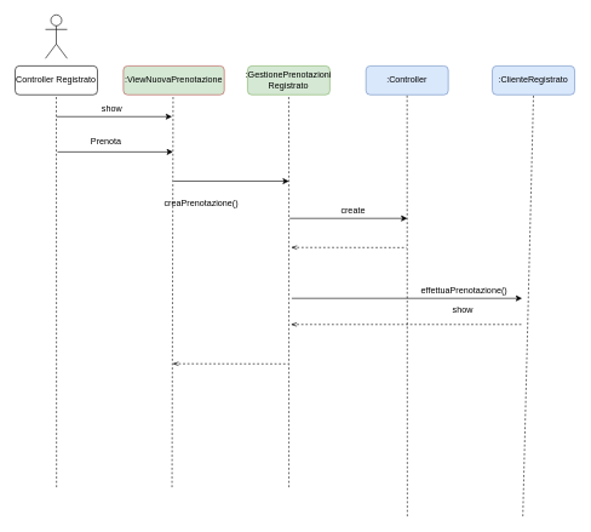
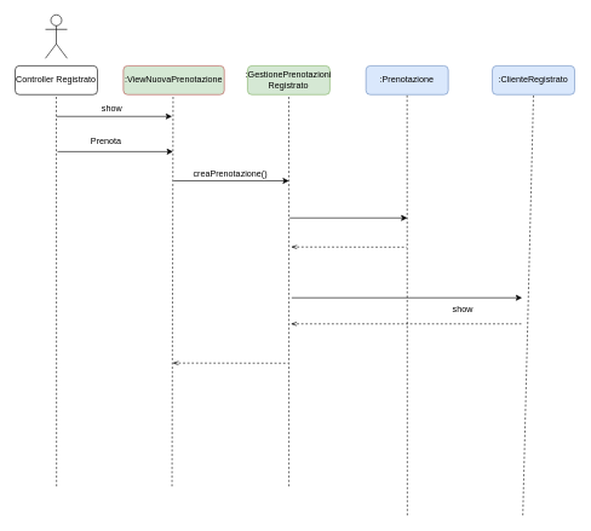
- <mxCell id="13" value=":Controller" style="rounded=1;whiteSpace=wrap;html=1;fillColor=#dae8fc;strokeColor=#6c8ebf;" parent="1" vertex="1"><mxGeometry x="503" y="90.2" width="113.37" height="39.8" as="geometry" /></mxCell>
+ <mxCell id="13" value=":Prenotazione" style="rounded=1;whiteSpace=wrap;html=1;fillColor=#dae8fc;strokeColor=#6c8ebf;" parent="1" vertex="1"><mxGeometry x="503" y="90.2" width="113.37" height="39.8" as="geometry" /></mxCell>
- <mxCell id="17" value="creaPrenotazione()" style="text;html=1;align=center;verticalAlign=middle;resizable=0;points=[];autosize=1;strokeColor=none;" parent="1" vertex="1"><mxGeometry x="216.37" y="268.81" width="120" height="20" as="geometry" /></mxCell>
+ <mxCell id="17" value="creaPrenotazione()" style="text;html=1;align=center;verticalAlign=middle;resizable=0;points=[];autosize=1;strokeColor=none;" parent="1" vertex="1"><mxGeometry x="256.37" y="228.81" width="120" height="20" as="geometry" /></mxCell>
- <mxCell id="7" value="create" style="text;html=1;align=center;verticalAlign=middle;resizable=0;points=[];autosize=1;strokeColor=none;" parent="1" vertex="1"><mxGeometry x="460" y="280" width="50" height="20" as="geometry" /></mxCell>
- <mxCell id="25" value="effettuaPrenotazione()" style="text;html=1;align=center;verticalAlign=middle;resizable=0;points=[];autosize=1;strokeColor=none;" vertex="1" parent="1"><mxGeometry x="573.45" y="390" width="130" height="20" as="geometry" /></mxCell>
